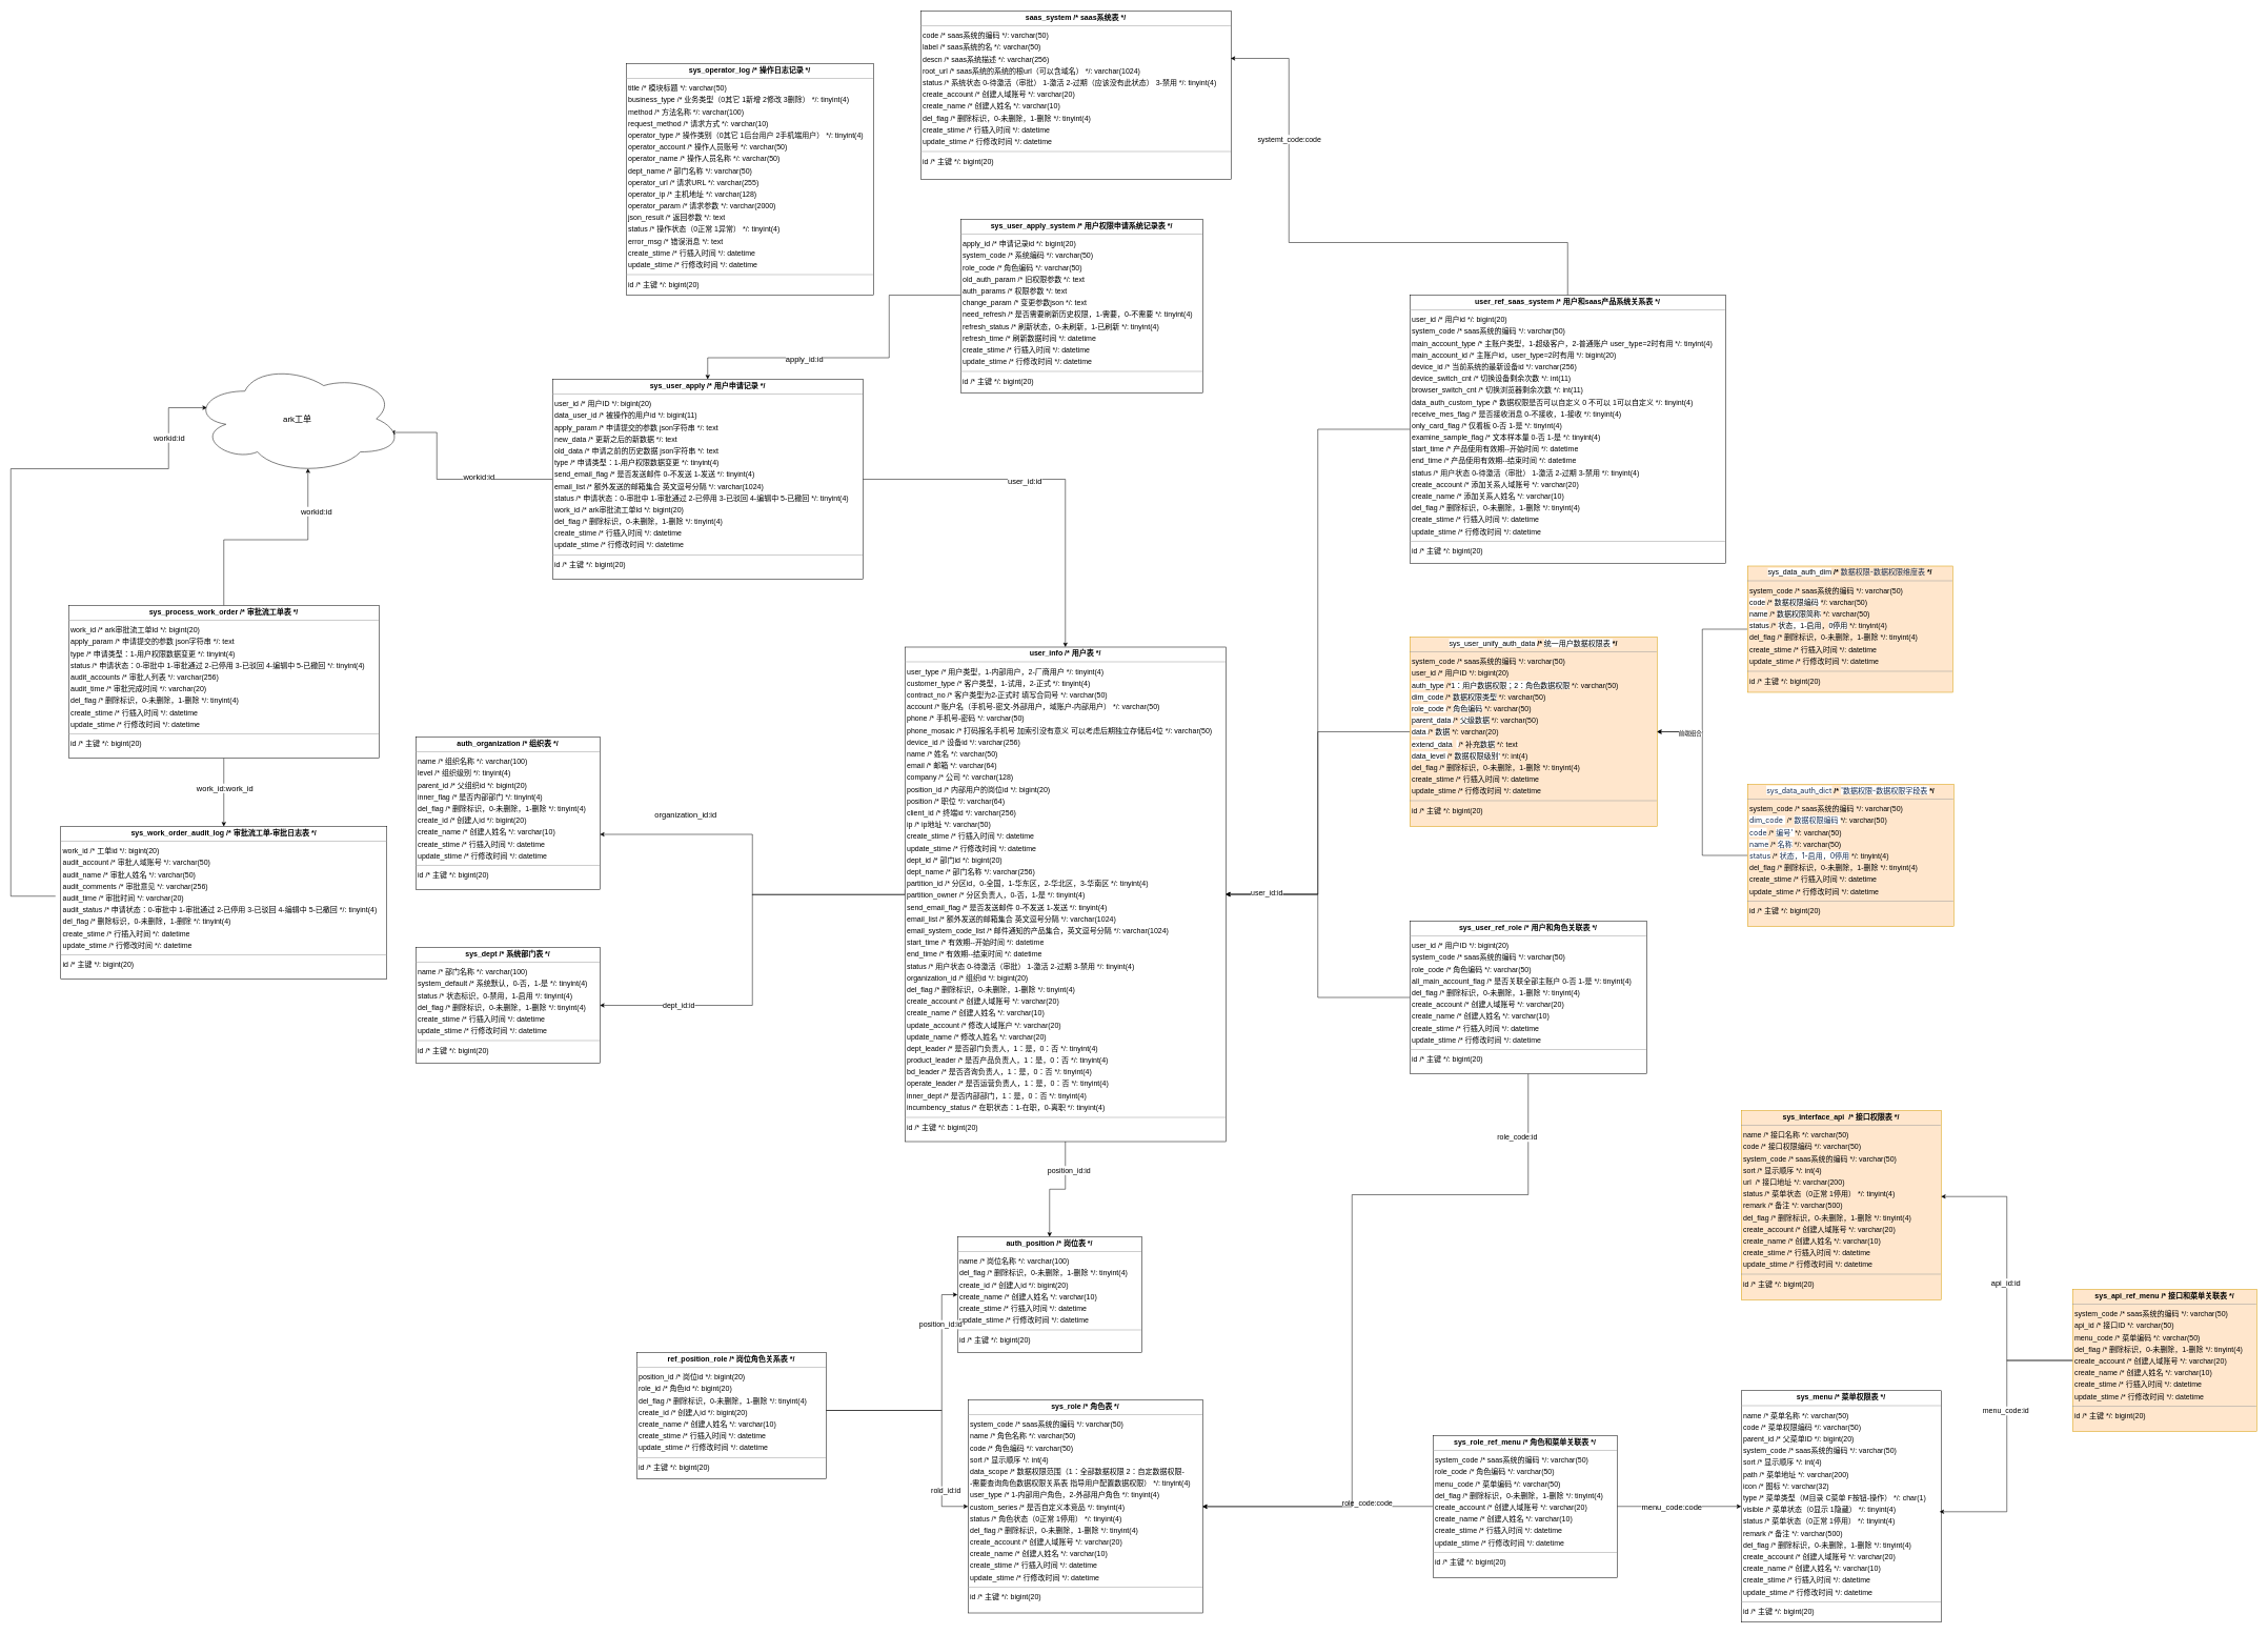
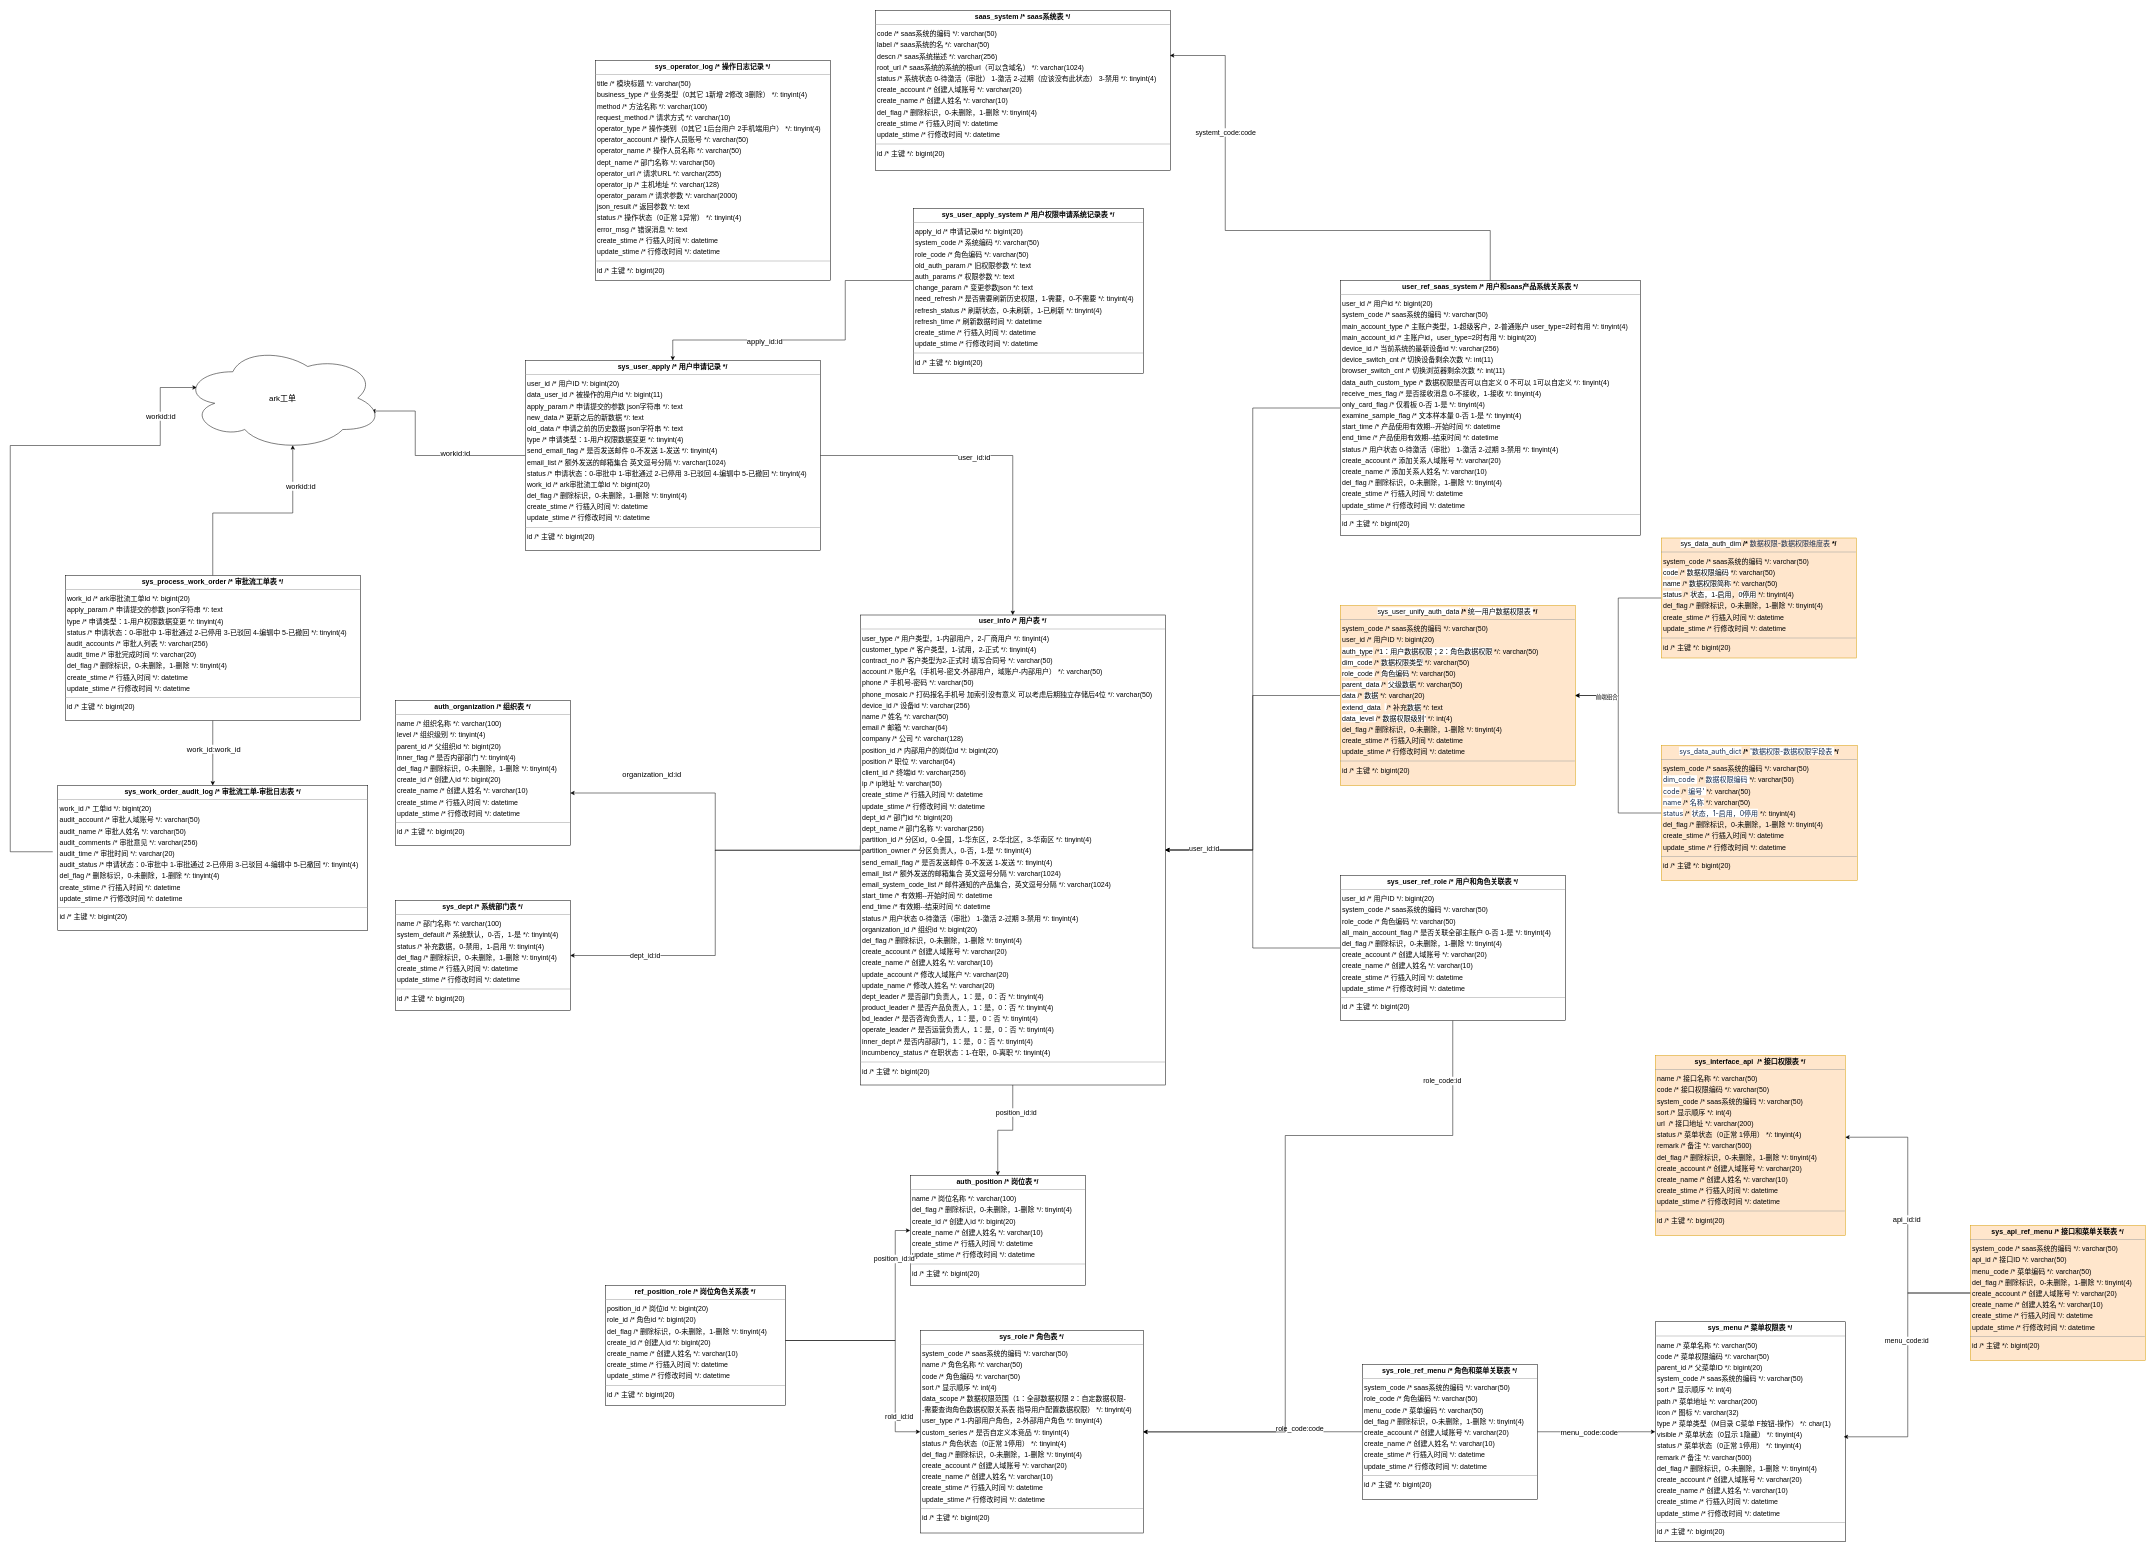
- <mxCell id="12" value="&lt;p style=&quot;margin:0px;margin-top:4px;text-align:center;&quot;&gt;&lt;b&gt;sys_dept  /* 系统部门表 */&lt;/b&gt;&lt;/p&gt;&lt;hr size=&quot;1&quot;/&gt;&lt;p style=&quot;margin:0 0 0 4px;line-height:1.6;&quot;&gt; name  /* 部门名称 */: varchar(100)&lt;br/&gt; system_default  /* 系统默认，0-否，1-是 */: tinyint(4)&lt;br/&gt; status  /* 状态标识，0-禁用，1-启用 */: tinyint(4)&lt;br/&gt; del_flag  /* 删除标识，0-未删除，1-删除 */: tinyint(4)&lt;br/&gt; create_stime  /* 行插入时间 */: datetime&lt;br/&gt; update_stime  /* 行修改时间 */: datetime&lt;/p&gt;&lt;hr size=&quot;1&quot;/&gt;&lt;p style=&quot;margin:0 0 0 4px;line-height:1.6;&quot;&gt; id  /* 主键 */: bigint(20)&lt;/p&gt;" style="verticalAlign=top;align=left;overflow=fill;fontSize=14;fontFamily=Helvetica;html=1;rounded=0;shadow=0;comic=0;labelBackgroundColor=none;strokeWidth=1;" parent="1" vertex="1"><mxGeometry x="790" y="1800" width="350" height="220" as="geometry" /></mxCell>
+ <mxCell id="12" value="&lt;p style=&quot;margin:0px;margin-top:4px;text-align:center;&quot;&gt;&lt;b&gt;sys_dept  /* 系统部门表 */&lt;/b&gt;&lt;/p&gt;&lt;hr size=&quot;1&quot;/&gt;&lt;p style=&quot;margin:0 0 0 4px;line-height:1.6;&quot;&gt; name  /* 部门名称 */: varchar(100)&lt;br/&gt; system_default  /* 系统默认，0-否，1-是 */: tinyint(4)&lt;br/&gt; status  /* 补充数据，0-禁用，1-启用 */: tinyint(4)&lt;br/&gt; del_flag  /* 删除标识，0-未删除，1-删除 */: tinyint(4)&lt;br/&gt; create_stime  /* 行插入时间 */: datetime&lt;br/&gt; update_stime  /* 行修改时间 */: datetime&lt;/p&gt;&lt;hr size=&quot;1&quot;/&gt;&lt;p style=&quot;margin:0 0 0 4px;line-height:1.6;&quot;&gt; id  /* 主键 */: bigint(20)&lt;/p&gt;" style="verticalAlign=top;align=left;overflow=fill;fontSize=14;fontFamily=Helvetica;html=1;rounded=0;shadow=0;comic=0;labelBackgroundColor=none;strokeWidth=1;" parent="1" vertex="1"><mxGeometry x="790" y="1800" width="350" height="220" as="geometry" /></mxCell>
